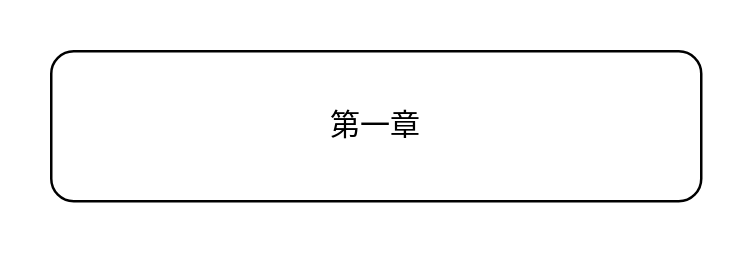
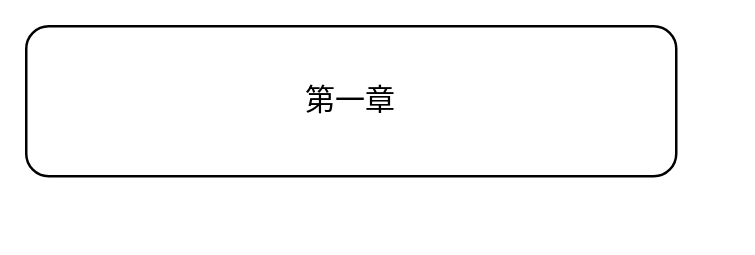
- <mxCell id="2" value="第一章" style="rounded=1;whiteSpace=wrap;html=1;" vertex="1" parent="1"><mxGeometry x="20" y="20" width="260" height="60" as="geometry" /></mxCell>
+ <mxCell id="2" value="第一章" style="rounded=1;whiteSpace=wrap;html=1;" vertex="1" parent="1"><mxGeometry x="10" y="10" width="260" height="60" as="geometry" /></mxCell>
